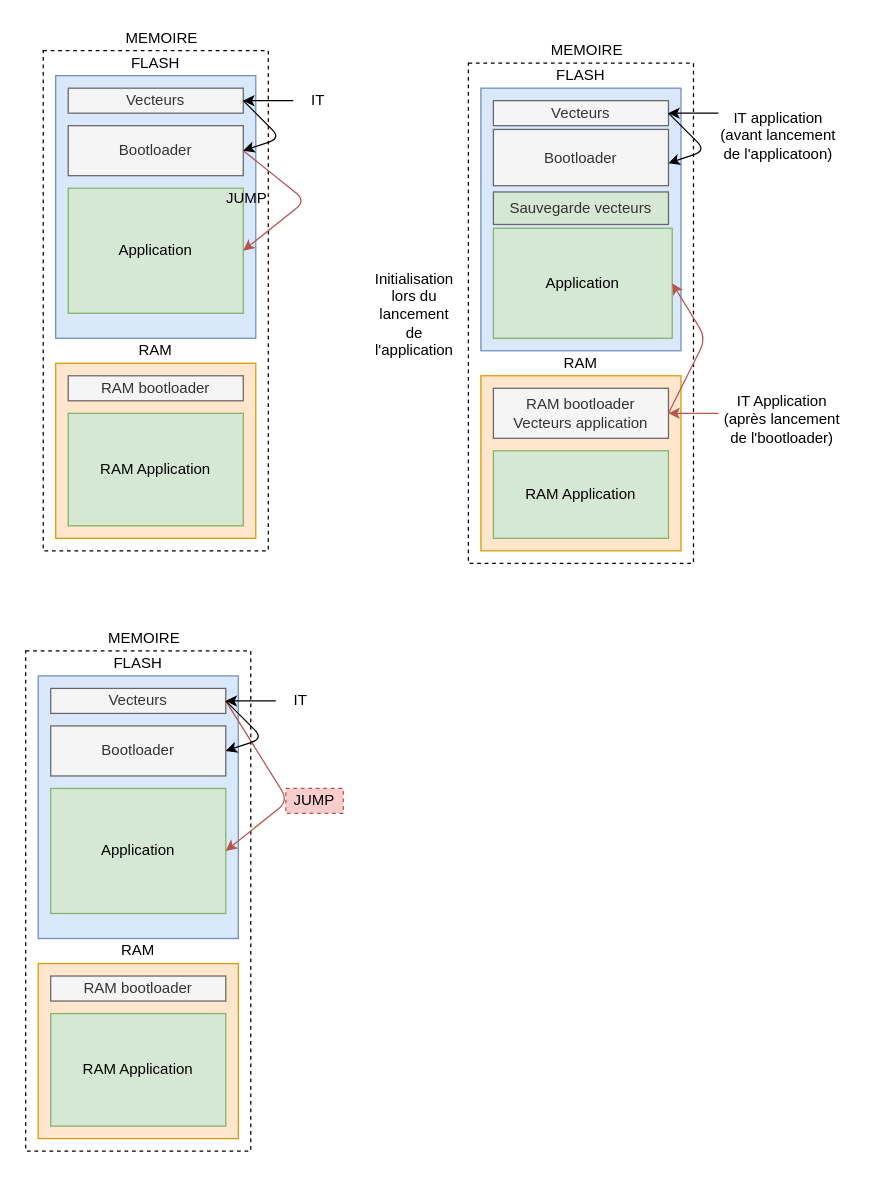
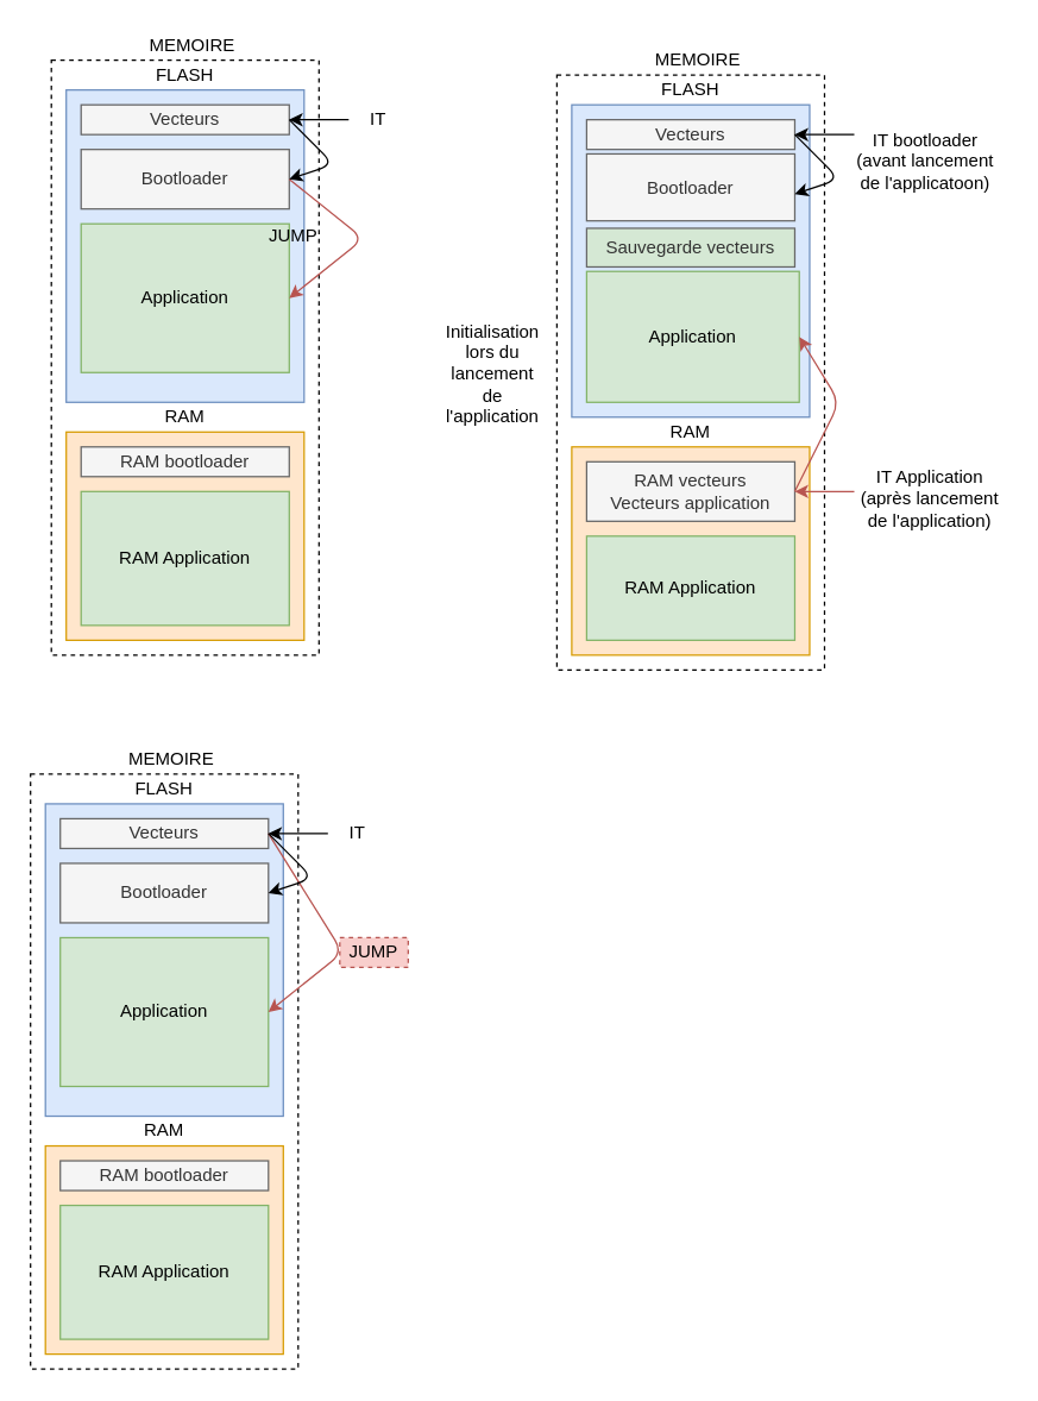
- <mxCell id="30" value="IT application&lt;br&gt;(avant lancement de l'applicatoon)" style="text;html=1;strokeColor=none;fillColor=none;align=center;verticalAlign=middle;whiteSpace=wrap;rounded=0;dashed=1;" parent="1" vertex="1"><mxGeometry x="574" y="80" width="96" height="55" as="geometry" /></mxCell>
+ <mxCell id="30" value="IT bootloader&lt;br&gt;(avant lancement de l'applicatoon)" style="text;html=1;strokeColor=none;fillColor=none;align=center;verticalAlign=middle;whiteSpace=wrap;rounded=0;dashed=1;" parent="1" vertex="1"><mxGeometry x="574" y="80" width="96" height="55" as="geometry" /></mxCell>
- <mxCell id="24" value="RAM bootloader&lt;br&gt;Vecteurs application" style="rounded=0;whiteSpace=wrap;html=1;fillColor=#f5f5f5;strokeColor=#666666;fontColor=#333333;" parent="1" vertex="1"><mxGeometry x="394" y="310" width="140" height="40" as="geometry" /></mxCell>
+ <mxCell id="24" value="RAM vecteurs&lt;br&gt;Vecteurs application" style="rounded=0;whiteSpace=wrap;html=1;fillColor=#f5f5f5;strokeColor=#666666;fontColor=#333333;" parent="1" vertex="1"><mxGeometry x="394" y="310" width="140" height="40" as="geometry" /></mxCell>
- <mxCell id="33" value="IT Application&lt;br&gt;(après lancement de l'bootloader)" style="text;html=1;strokeColor=none;fillColor=none;align=center;verticalAlign=middle;whiteSpace=wrap;rounded=0;dashed=1;" parent="1" vertex="1"><mxGeometry x="574" y="315" width="102" height="39" as="geometry" /></mxCell>
+ <mxCell id="33" value="IT Application&lt;br&gt;(après lancement de l'application)" style="text;html=1;strokeColor=none;fillColor=none;align=center;verticalAlign=middle;whiteSpace=wrap;rounded=0;dashed=1;" parent="1" vertex="1"><mxGeometry x="574" y="315" width="102" height="39" as="geometry" /></mxCell>
